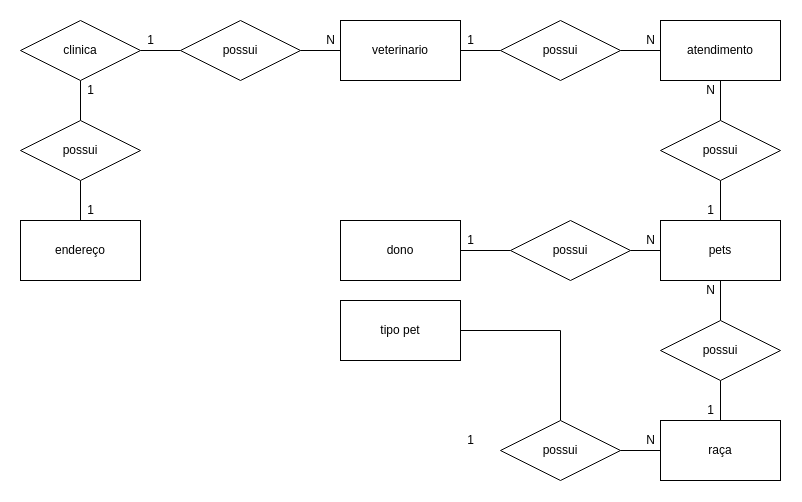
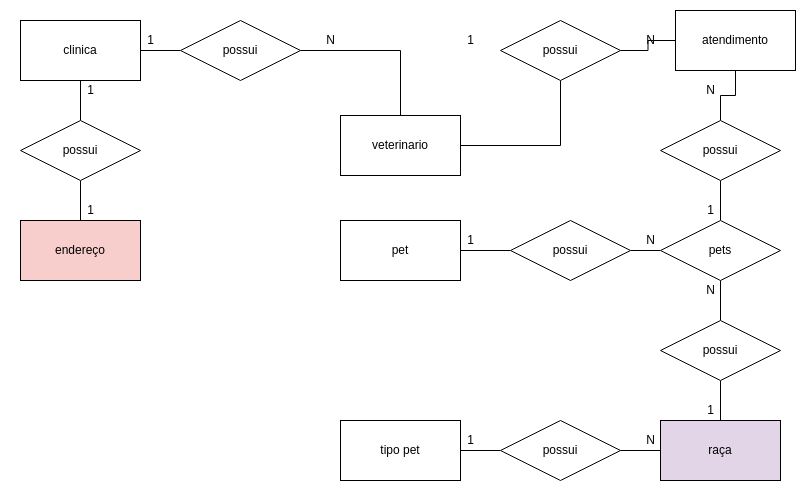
- <mxCell id="4" value="clinica" style="rhombus;whiteSpace=wrap;html=1;" parent="1" vertex="1"><mxGeometry x="20" y="20" width="120" height="60" as="geometry" /></mxCell>
+ <mxCell id="4" value="clinica" style="rounded=0;whiteSpace=wrap;html=1;" parent="1" vertex="1"><mxGeometry x="20" y="20" width="120" height="60" as="geometry" /></mxCell>
- <mxCell id="8" value="veterinario" style="rounded=0;whiteSpace=wrap;html=1;" parent="1" vertex="1"><mxGeometry x="340" y="20" width="120" height="60" as="geometry" /></mxCell>
+ <mxCell id="8" value="veterinario" style="rounded=0;whiteSpace=wrap;html=1;" parent="1" vertex="1"><mxGeometry x="340" y="115" width="120" height="60" as="geometry" /></mxCell>
- <mxCell id="12" value="atendimento" style="rounded=0;whiteSpace=wrap;html=1;" parent="1" vertex="1"><mxGeometry x="660" y="20" width="120" height="60" as="geometry" /></mxCell>
+ <mxCell id="12" value="atendimento" style="rounded=0;whiteSpace=wrap;html=1;" parent="1" vertex="1"><mxGeometry x="675" y="10" width="120" height="60" as="geometry" /></mxCell>
- <mxCell id="30" value="endereço" style="rounded=0;whiteSpace=wrap;html=1;" parent="1" vertex="1"><mxGeometry x="20" y="220" width="120" height="60" as="geometry" /></mxCell>
+ <mxCell id="30" value="endereço" style="rounded=0;whiteSpace=wrap;html=1;fillColor=#f8cecc;" parent="1" vertex="1"><mxGeometry x="20" y="220" width="120" height="60" as="geometry" /></mxCell>
- <mxCell id="20" value="dono" style="rounded=0;whiteSpace=wrap;html=1;" parent="1" vertex="1"><mxGeometry x="340" y="220" width="120" height="60" as="geometry" /></mxCell>
+ <mxCell id="20" value="pet" style="rounded=0;whiteSpace=wrap;html=1;" parent="1" vertex="1"><mxGeometry x="340" y="220" width="120" height="60" as="geometry" /></mxCell>
- <mxCell id="17" value="pets" style="rounded=0;whiteSpace=wrap;html=1;" parent="1" vertex="1"><mxGeometry x="660" y="220" width="120" height="60" as="geometry" /></mxCell>
+ <mxCell id="17" value="pets" style="rhombus;whiteSpace=wrap;html=1;" parent="1" vertex="1"><mxGeometry x="660" y="220" width="120" height="60" as="geometry" /></mxCell>
- <mxCell id="24" value="tipo pet" style="rounded=0;whiteSpace=wrap;html=1;" parent="1" vertex="1"><mxGeometry x="340" y="300" width="120" height="60" as="geometry" /></mxCell>
+ <mxCell id="24" value="tipo pet" style="rounded=0;whiteSpace=wrap;html=1;" parent="1" vertex="1"><mxGeometry x="340" y="420" width="120" height="60" as="geometry" /></mxCell>
- <mxCell id="27" value="raça" style="rounded=0;whiteSpace=wrap;html=1;" parent="1" vertex="1"><mxGeometry x="660" y="420" width="120" height="60" as="geometry" /></mxCell>
+ <mxCell id="27" value="raça" style="rounded=0;whiteSpace=wrap;html=1;fillColor=#e1d5e7;" parent="1" vertex="1"><mxGeometry x="660" y="420" width="120" height="60" as="geometry" /></mxCell>
